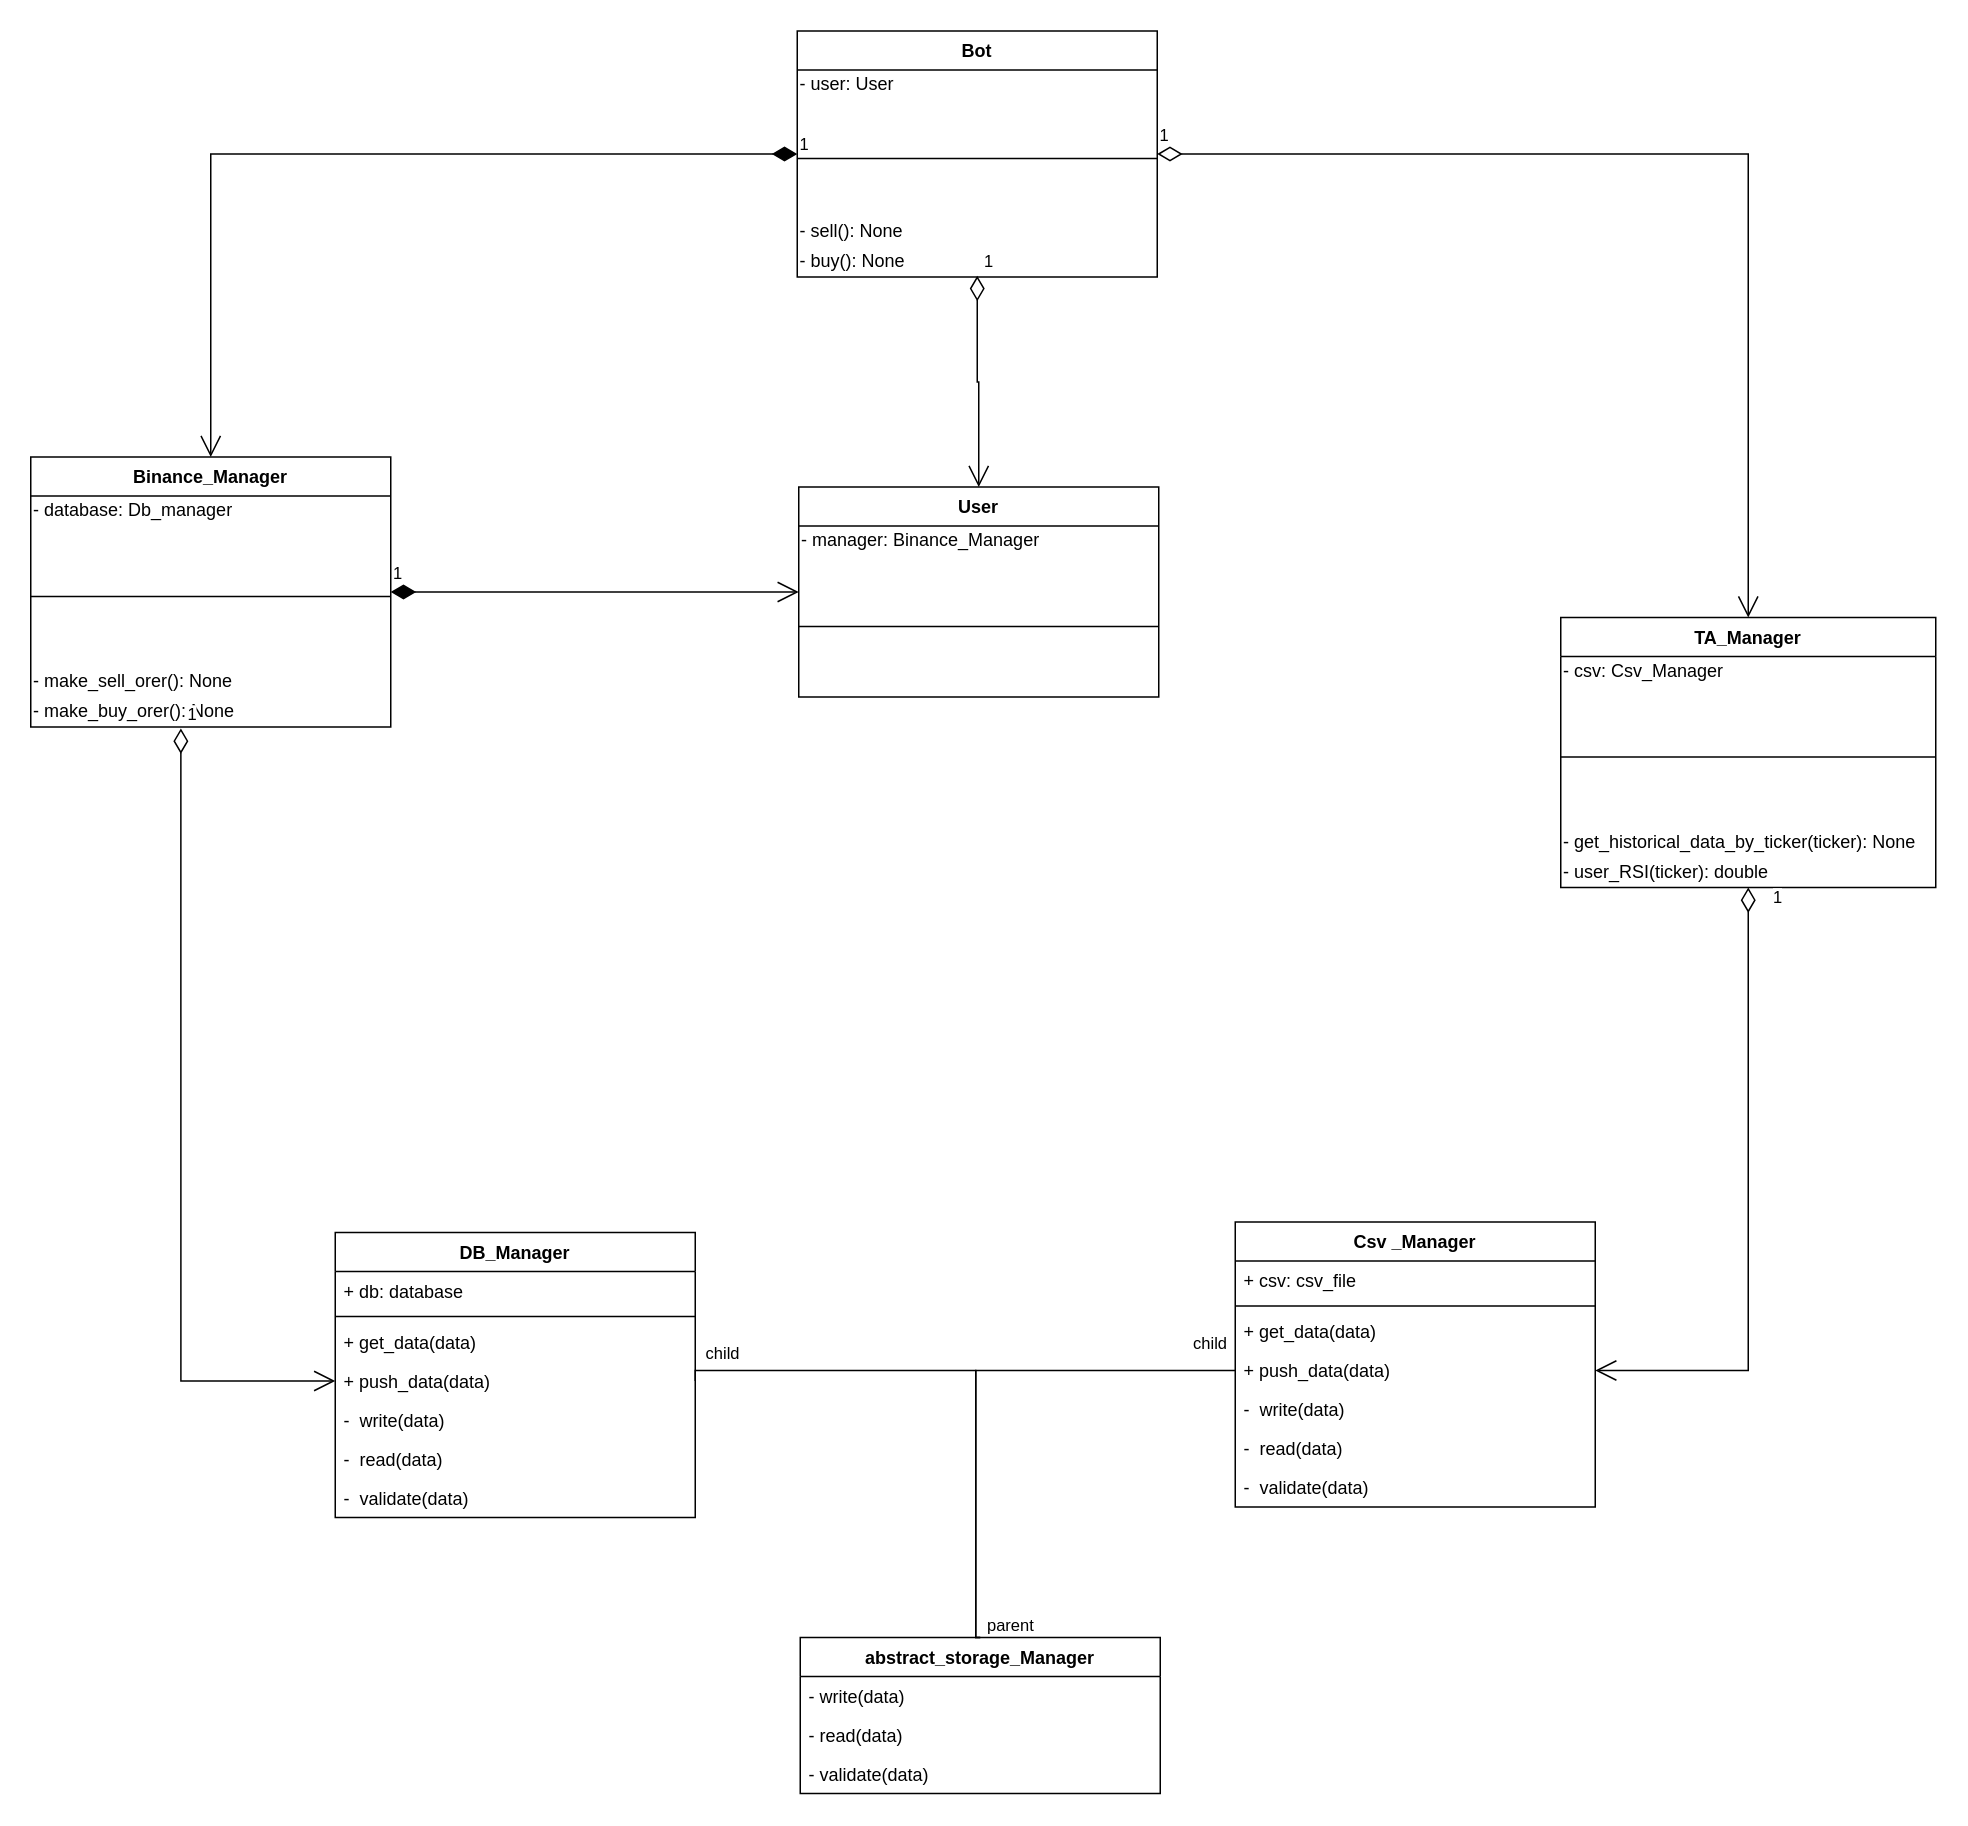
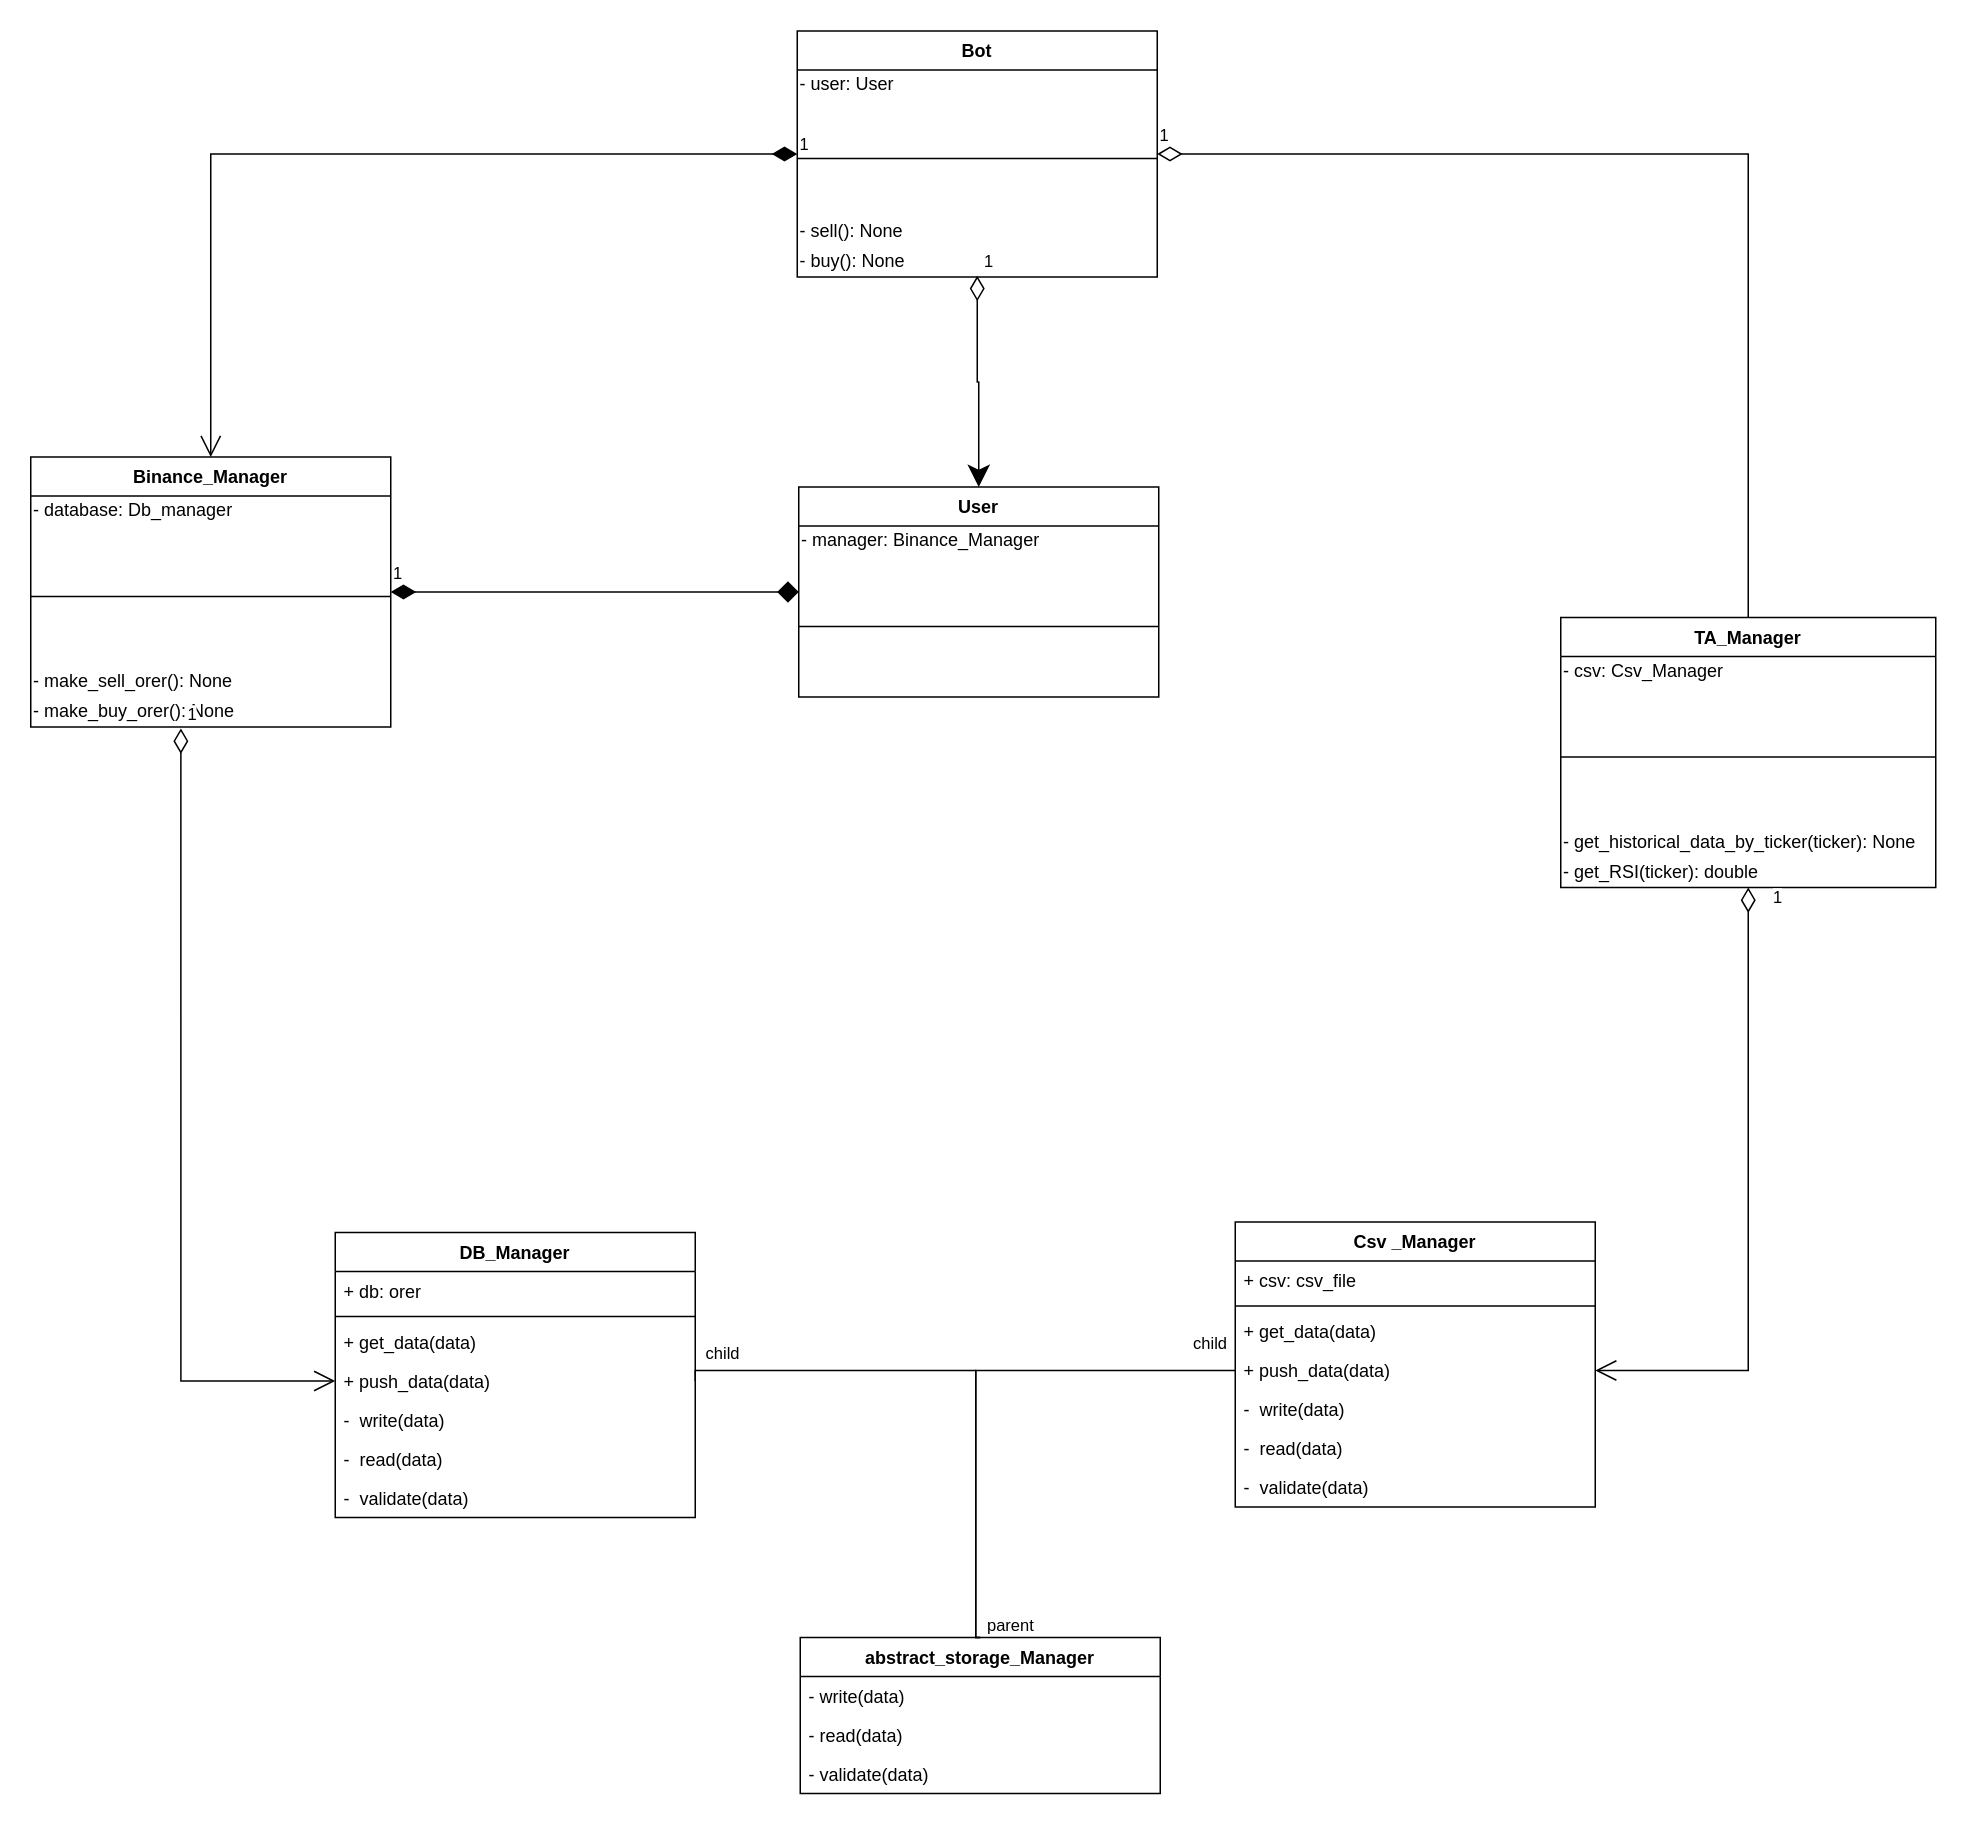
- <mxCell id="50" value="1" style="endArrow=open;html=1;endSize=12;startArrow=diamondThin;startSize=14;startFill=0;edgeStyle=orthogonalEdgeStyle;align=left;verticalAlign=bottom;rounded=0;exitX=0.5;exitY=0.961;exitDx=0;exitDy=0;exitPerimeter=0;entryX=0.5;entryY=0;entryDx=0;entryDy=0;" edge="1" parent="1" source="36" target="44"><mxGeometry x="-1" y="3" relative="1" as="geometry"><mxPoint x="450" y="290" as="sourcePoint" /><mxPoint x="610" y="290" as="targetPoint" /></mxGeometry></mxCell>
+ <mxCell id="50" value="1" style="endArrow=classic;html=1;endSize=12;startArrow=diamondThin;startSize=14;startFill=0;edgeStyle=orthogonalEdgeStyle;align=left;verticalAlign=bottom;rounded=0;exitX=0.5;exitY=0.961;exitDx=0;exitDy=0;exitPerimeter=0;entryX=0.5;entryY=0;entryDx=0;entryDy=0;" edge="1" parent="1" source="36" target="44"><mxGeometry x="-1" y="3" relative="1" as="geometry"><mxPoint x="450" y="290" as="sourcePoint" /><mxPoint x="610" y="290" as="targetPoint" /></mxGeometry></mxCell>
- <mxCell id="48" value="1" style="endArrow=open;html=1;endSize=12;startArrow=diamondThin;startSize=14;startFill=1;edgeStyle=orthogonalEdgeStyle;align=left;verticalAlign=bottom;rounded=0;exitX=1;exitY=0.5;exitDx=0;exitDy=0;entryX=0;entryY=0.5;entryDx=0;entryDy=0;" edge="1" parent="1" source="27" target="44"><mxGeometry x="-1" y="3" relative="1" as="geometry"><mxPoint x="369.95" y="520" as="sourcePoint" /><mxPoint x="659.95" y="340" as="targetPoint" /></mxGeometry></mxCell>
+ <mxCell id="48" value="1" style="endArrow=diamond;html=1;endSize=12;startArrow=diamondThin;startSize=14;startFill=1;edgeStyle=orthogonalEdgeStyle;align=left;verticalAlign=bottom;rounded=0;exitX=1;exitY=0.5;exitDx=0;exitDy=0;entryX=0;entryY=0.5;entryDx=0;entryDy=0;" edge="1" parent="1" source="27" target="44"><mxGeometry x="-1" y="3" relative="1" as="geometry"><mxPoint x="369.95" y="520" as="sourcePoint" /><mxPoint x="659.95" y="340" as="targetPoint" /></mxGeometry></mxCell>
- <mxCell id="43" value="1" style="endArrow=open;html=1;endSize=12;startArrow=diamondThin;startSize=14;startFill=0;edgeStyle=orthogonalEdgeStyle;align=left;verticalAlign=bottom;rounded=0;exitX=1;exitY=0.5;exitDx=0;exitDy=0;entryX=0.5;entryY=0;entryDx=0;entryDy=0;" parent="1" source="32" target="37" edge="1"><mxGeometry x="-1" y="3" relative="1" as="geometry"><mxPoint x="860" y="581" as="sourcePoint" /><mxPoint x="870" y="671" as="targetPoint" /></mxGeometry></mxCell>
+ <mxCell id="43" value="1" style="endArrow=none;html=1;endSize=12;startArrow=diamondThin;startSize=14;startFill=0;edgeStyle=orthogonalEdgeStyle;align=left;verticalAlign=bottom;rounded=0;exitX=1;exitY=0.5;exitDx=0;exitDy=0;entryX=0.5;entryY=0;entryDx=0;entryDy=0;" parent="1" source="32" target="37" edge="1"><mxGeometry x="-1" y="3" relative="1" as="geometry"><mxPoint x="860" y="581" as="sourcePoint" /><mxPoint x="870" y="671" as="targetPoint" /></mxGeometry></mxCell>
- <mxCell id="41" value="- user_RSI(ticker): double" style="text;html=1;align=left;verticalAlign=middle;resizable=0;points=[];autosize=1;strokeColor=none;fillColor=none;" parent="37" vertex="1"><mxGeometry y="160" width="250" height="20" as="geometry" /></mxCell>
+ <mxCell id="41" value="- get_RSI(ticker): double" style="text;html=1;align=left;verticalAlign=middle;resizable=0;points=[];autosize=1;strokeColor=none;fillColor=none;" parent="37" vertex="1"><mxGeometry y="160" width="250" height="20" as="geometry" /></mxCell>
- <mxCell id="7" value="+ db: database&#10;" style="text;strokeColor=none;fillColor=none;align=left;verticalAlign=top;spacingLeft=4;spacingRight=4;overflow=hidden;rotatable=0;points=[[0,0.5],[1,0.5]];portConstraint=eastwest;" parent="6" vertex="1"><mxGeometry y="26" width="240" height="26" as="geometry" /></mxCell>
+ <mxCell id="7" value="+ db: orer&#10;" style="text;strokeColor=none;fillColor=none;align=left;verticalAlign=top;spacingLeft=4;spacingRight=4;overflow=hidden;rotatable=0;points=[[0,0.5],[1,0.5]];portConstraint=eastwest;" parent="6" vertex="1"><mxGeometry y="26" width="240" height="26" as="geometry" /></mxCell>
